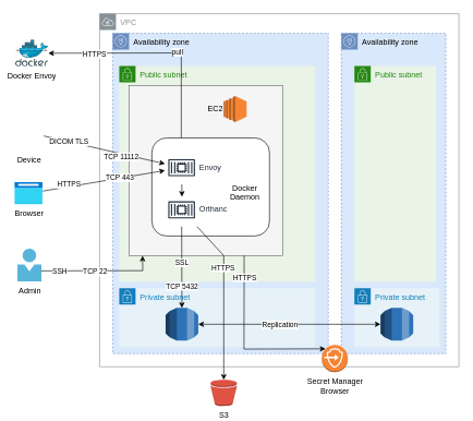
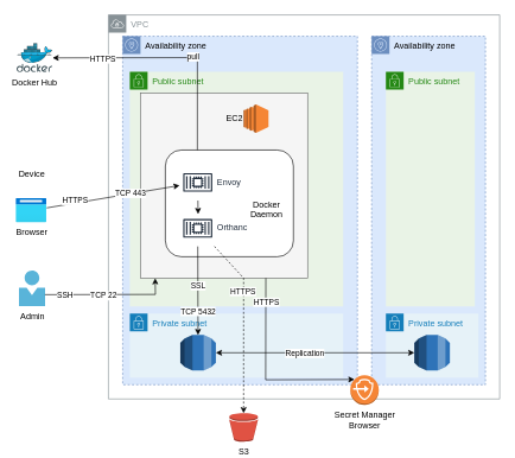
- <mxCell id="27" value="Docker Envoy" style="sketch=0;aspect=fixed;html=1;points=[];align=center;image;fontSize=12;image=img/lib/mscae/Docker.svg;" parent="1" vertex="1"><mxGeometry x="23.43" y="60" width="50" height="41" as="geometry" /></mxCell>
+ <mxCell id="27" value="Docker Hub" style="sketch=0;aspect=fixed;html=1;points=[];align=center;image;fontSize=12;image=img/lib/mscae/Docker.svg;" parent="1" vertex="1"><mxGeometry x="23.43" y="60" width="50" height="41" as="geometry" /></mxCell>
- <mxCell id="20" value="" style="endArrow=classic;html=1;exitX=1;exitY=0.5;exitDx=0;exitDy=0;" parent="1" source="31" target="17" edge="1"><mxGeometry width="50" height="50" relative="1" as="geometry"><mxPoint x="92" y="260" as="sourcePoint" /><mxPoint x="272" y="200.442" as="targetPoint" /></mxGeometry></mxCell>
- <mxCell id="21" value="DICOM TLS" style="edgeLabel;html=1;align=center;verticalAlign=middle;resizable=0;points=[];" parent="20" vertex="1" connectable="0"><mxGeometry x="-0.35" y="-1" relative="1" as="geometry"><mxPoint x="-22" y="-6" as="offset" /></mxGeometry></mxCell>
- <mxCell id="22" value="TCP 11112" style="edgeLabel;html=1;align=center;verticalAlign=middle;resizable=0;points=[];" parent="20" vertex="1" connectable="0"><mxGeometry x="0.418" y="-1" relative="1" as="geometry"><mxPoint x="-13" as="offset" /></mxGeometry></mxCell>
- <mxCell id="41" value="" style="endArrow=classic;html=1;rounded=0;entryX=0.5;entryY=0;entryDx=0;entryDy=0;entryPerimeter=0;" parent="1" source="18" target="40" edge="1"><mxGeometry width="50" height="50" relative="1" as="geometry"><mxPoint x="402" y="410" as="sourcePoint" /><mxPoint x="452" y="360" as="targetPoint" /><Array as="points"><mxPoint x="342" y="390" /></Array></mxGeometry></mxCell>
+ <mxCell id="41" value="" style="endArrow=classic;html=1;rounded=0;entryX=0.5;entryY=0;entryDx=0;entryDy=0;entryPerimeter=0;dashed=1;" parent="1" source="18" target="40" edge="1"><mxGeometry width="50" height="50" relative="1" as="geometry"><mxPoint x="402" y="410" as="sourcePoint" /><mxPoint x="452" y="360" as="targetPoint" /><Array as="points"><mxPoint x="342" y="390" /></Array></mxGeometry></mxCell>
